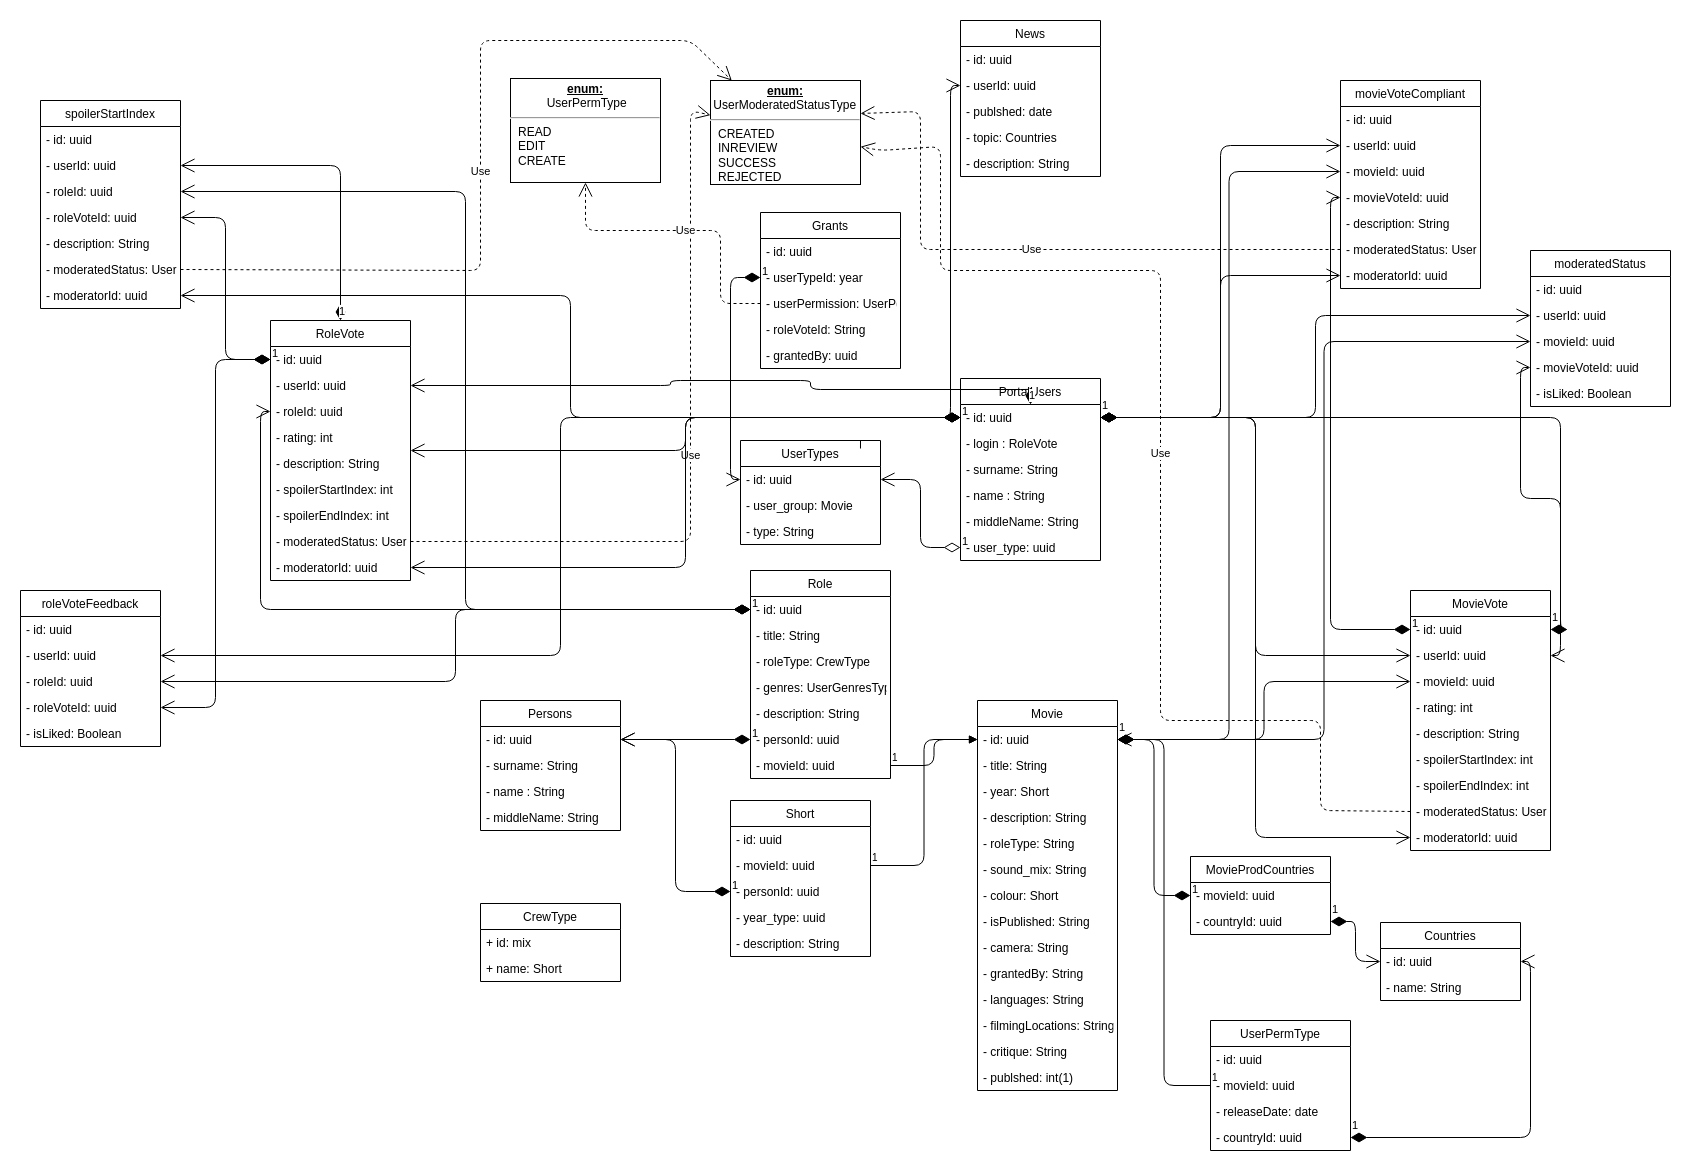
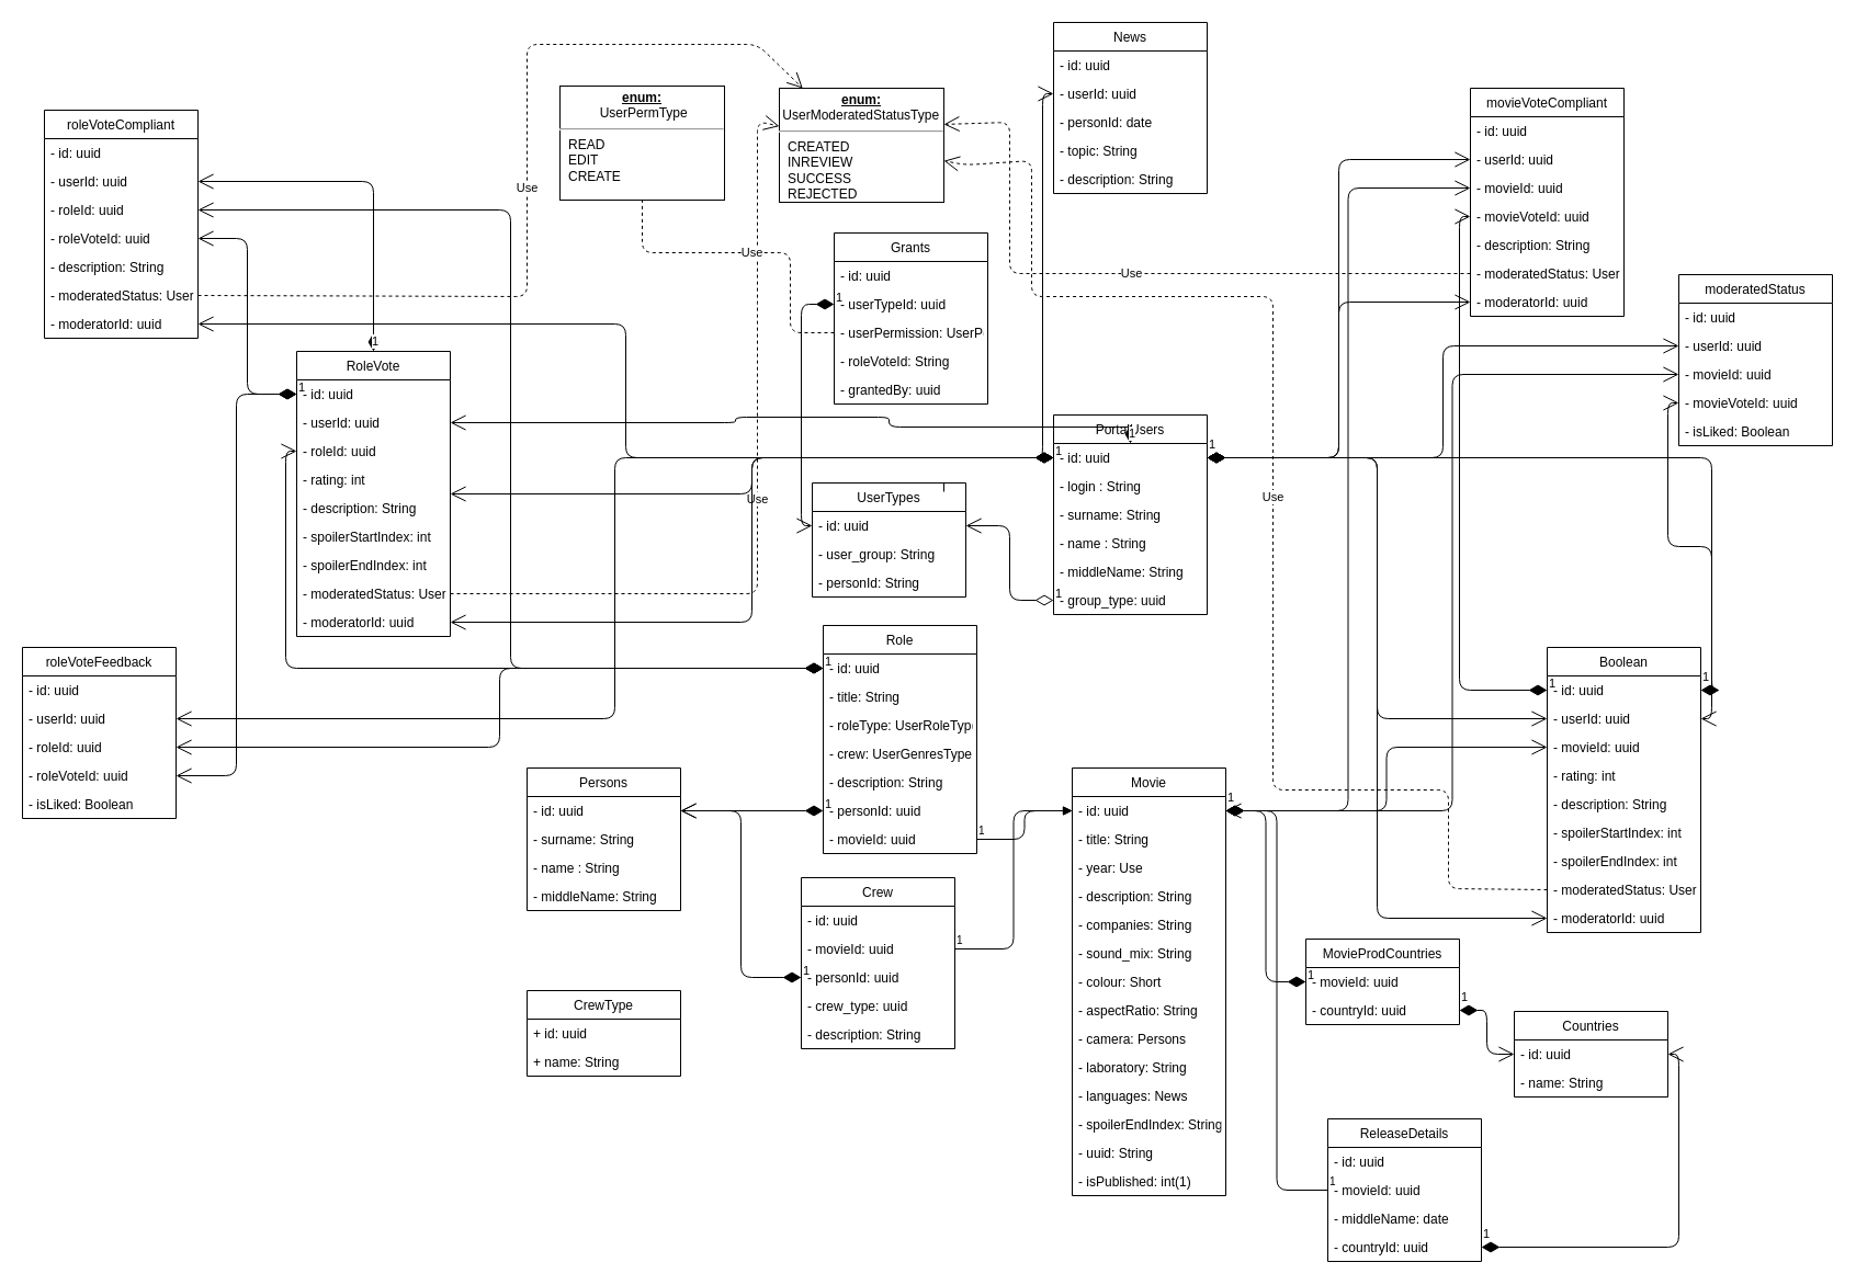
- <mxCell id="94" value="- publshed: date" style="text;strokeColor=none;fillColor=none;align=left;verticalAlign=top;spacingLeft=4;spacingRight=4;overflow=hidden;rotatable=0;points=[[0,0.5],[1,0.5]];portConstraint=eastwest;" vertex="1" parent="91"><mxGeometry y="78" width="140" height="26" as="geometry" /></mxCell>
+ <mxCell id="94" value="- personId: date" style="text;strokeColor=none;fillColor=none;align=left;verticalAlign=top;spacingLeft=4;spacingRight=4;overflow=hidden;rotatable=0;points=[[0,0.5],[1,0.5]];portConstraint=eastwest;" vertex="1" parent="91"><mxGeometry y="78" width="140" height="26" as="geometry" /></mxCell>
- <mxCell id="63" value="spoilerStartIndex" style="swimlane;fontStyle=0;childLayout=stackLayout;horizontal=1;startSize=26;fillColor=none;horizontalStack=0;resizeParent=1;resizeParentMax=0;resizeLast=0;collapsible=1;marginBottom=0;" vertex="1" parent="1"><mxGeometry x="40" y="100" width="140" height="208" as="geometry" /></mxCell>
+ <mxCell id="63" value="roleVoteCompliant" style="swimlane;fontStyle=0;childLayout=stackLayout;horizontal=1;startSize=26;fillColor=none;horizontalStack=0;resizeParent=1;resizeParentMax=0;resizeLast=0;collapsible=1;marginBottom=0;" vertex="1" parent="1"><mxGeometry x="40" y="100" width="140" height="208" as="geometry" /></mxCell>
- <mxCell id="95" value="- topic: Countries" style="text;strokeColor=none;fillColor=none;align=left;verticalAlign=top;spacingLeft=4;spacingRight=4;overflow=hidden;rotatable=0;points=[[0,0.5],[1,0.5]];portConstraint=eastwest;" vertex="1" parent="91"><mxGeometry y="104" width="140" height="26" as="geometry" /></mxCell>
+ <mxCell id="95" value="- topic: String" style="text;strokeColor=none;fillColor=none;align=left;verticalAlign=top;spacingLeft=4;spacingRight=4;overflow=hidden;rotatable=0;points=[[0,0.5],[1,0.5]];portConstraint=eastwest;" vertex="1" parent="91"><mxGeometry y="104" width="140" height="26" as="geometry" /></mxCell>
- <mxCell id="157" value="Use" style="endArrow=open;endSize=12;dashed=1;html=1;entryX=0.5;entryY=1;entryDx=0;entryDy=0;exitX=0;exitY=0.5;exitDx=0;exitDy=0;" edge="1" parent="1" source="88" target="112"><mxGeometry width="160" relative="1" as="geometry"><mxPoint x="600" y="303" as="sourcePoint" /><mxPoint x="600" y="303" as="targetPoint" /><Array as="points"><mxPoint x="720" y="303" /><mxPoint x="720" y="230" /><mxPoint x="585" y="230" /></Array></mxGeometry></mxCell>
+ <mxCell id="157" value="Use" style="endArrow=none;endSize=12;dashed=1;html=1;entryX=0.5;entryY=1;entryDx=0;entryDy=0;exitX=0;exitY=0.5;exitDx=0;exitDy=0;" edge="1" parent="1" source="88" target="112"><mxGeometry width="160" relative="1" as="geometry"><mxPoint x="600" y="303" as="sourcePoint" /><mxPoint x="600" y="303" as="targetPoint" /><Array as="points"><mxPoint x="720" y="303" /><mxPoint x="720" y="230" /><mxPoint x="585" y="230" /></Array></mxGeometry></mxCell>
- <mxCell id="87" value="- userTypeId: year" style="text;strokeColor=none;fillColor=none;align=left;verticalAlign=top;spacingLeft=4;spacingRight=4;overflow=hidden;rotatable=0;points=[[0,0.5],[1,0.5]];portConstraint=eastwest;" vertex="1" parent="85"><mxGeometry y="52" width="140" height="26" as="geometry" /></mxCell>
+ <mxCell id="87" value="- userTypeId: uuid" style="text;strokeColor=none;fillColor=none;align=left;verticalAlign=top;spacingLeft=4;spacingRight=4;overflow=hidden;rotatable=0;points=[[0,0.5],[1,0.5]];portConstraint=eastwest;" vertex="1" parent="85"><mxGeometry y="52" width="140" height="26" as="geometry" /></mxCell>
- <mxCell id="27" value="- login : RoleVote" style="text;strokeColor=none;fillColor=none;align=left;verticalAlign=top;spacingLeft=4;spacingRight=4;overflow=hidden;rotatable=0;points=[[0,0.5],[1,0.5]];portConstraint=eastwest;" vertex="1" parent="25"><mxGeometry y="52" width="140" height="26" as="geometry" /></mxCell>
+ <mxCell id="27" value="- login : String" style="text;strokeColor=none;fillColor=none;align=left;verticalAlign=top;spacingLeft=4;spacingRight=4;overflow=hidden;rotatable=0;points=[[0,0.5],[1,0.5]];portConstraint=eastwest;" vertex="1" parent="25"><mxGeometry y="52" width="140" height="26" as="geometry" /></mxCell>
- <mxCell id="34" value="- user_group: Movie" style="text;strokeColor=none;fillColor=none;align=left;verticalAlign=top;spacingLeft=4;spacingRight=4;overflow=hidden;rotatable=0;points=[[0,0.5],[1,0.5]];portConstraint=eastwest;" vertex="1" parent="32"><mxGeometry y="52" width="140" height="26" as="geometry" /></mxCell>
+ <mxCell id="34" value="- user_group: String" style="text;strokeColor=none;fillColor=none;align=left;verticalAlign=top;spacingLeft=4;spacingRight=4;overflow=hidden;rotatable=0;points=[[0,0.5],[1,0.5]];portConstraint=eastwest;" vertex="1" parent="32"><mxGeometry y="52" width="140" height="26" as="geometry" /></mxCell>
- <mxCell id="35" value="- type: String" style="text;strokeColor=none;fillColor=none;align=left;verticalAlign=top;spacingLeft=4;spacingRight=4;overflow=hidden;rotatable=0;points=[[0,0.5],[1,0.5]];portConstraint=eastwest;" vertex="1" parent="32"><mxGeometry y="78" width="140" height="26" as="geometry" /></mxCell>
+ <mxCell id="35" value="- personId: String" style="text;strokeColor=none;fillColor=none;align=left;verticalAlign=top;spacingLeft=4;spacingRight=4;overflow=hidden;rotatable=0;points=[[0,0.5],[1,0.5]];portConstraint=eastwest;" vertex="1" parent="32"><mxGeometry y="78" width="140" height="26" as="geometry" /></mxCell>
- <mxCell id="31" value="- user_type: uuid" style="text;strokeColor=none;fillColor=none;align=left;verticalAlign=top;spacingLeft=4;spacingRight=4;overflow=hidden;rotatable=0;points=[[0,0.5],[1,0.5]];portConstraint=eastwest;" vertex="1" parent="25"><mxGeometry y="156" width="140" height="26" as="geometry" /></mxCell>
+ <mxCell id="31" value="- group_type: uuid" style="text;strokeColor=none;fillColor=none;align=left;verticalAlign=top;spacingLeft=4;spacingRight=4;overflow=hidden;rotatable=0;points=[[0,0.5],[1,0.5]];portConstraint=eastwest;" vertex="1" parent="25"><mxGeometry y="156" width="140" height="26" as="geometry" /></mxCell>
- <mxCell id="47" value="MovieVote" style="swimlane;fontStyle=0;childLayout=stackLayout;horizontal=1;startSize=26;fillColor=none;horizontalStack=0;resizeParent=1;resizeParentMax=0;resizeLast=0;collapsible=1;marginBottom=0;" vertex="1" parent="1"><mxGeometry x="1410" y="590" width="140" height="260" as="geometry" /></mxCell>
+ <mxCell id="47" value="Boolean" style="swimlane;fontStyle=0;childLayout=stackLayout;horizontal=1;startSize=26;fillColor=none;horizontalStack=0;resizeParent=1;resizeParentMax=0;resizeLast=0;collapsible=1;marginBottom=0;" vertex="1" parent="1"><mxGeometry x="1410" y="590" width="140" height="260" as="geometry" /></mxCell>
- <mxCell id="20" value="- roleType: CrewType" style="text;strokeColor=none;fillColor=none;align=left;verticalAlign=top;spacingLeft=4;spacingRight=4;overflow=hidden;rotatable=0;points=[[0,0.5],[1,0.5]];portConstraint=eastwest;" parent="17" vertex="1"><mxGeometry y="78" width="140" height="26" as="geometry" /></mxCell>
+ <mxCell id="20" value="- roleType: UserRoleType" style="text;strokeColor=none;fillColor=none;align=left;verticalAlign=top;spacingLeft=4;spacingRight=4;overflow=hidden;rotatable=0;points=[[0,0.5],[1,0.5]];portConstraint=eastwest;" parent="17" vertex="1"><mxGeometry y="78" width="140" height="26" as="geometry" /></mxCell>
- <mxCell id="21" value="- genres: UserGenresType" style="text;strokeColor=none;fillColor=none;align=left;verticalAlign=top;spacingLeft=4;spacingRight=4;overflow=hidden;rotatable=0;points=[[0,0.5],[1,0.5]];portConstraint=eastwest;" parent="17" vertex="1"><mxGeometry y="104" width="140" height="26" as="geometry" /></mxCell>
+ <mxCell id="21" value="- crew: UserGenresType" style="text;strokeColor=none;fillColor=none;align=left;verticalAlign=top;spacingLeft=4;spacingRight=4;overflow=hidden;rotatable=0;points=[[0,0.5],[1,0.5]];portConstraint=eastwest;" parent="17" vertex="1"><mxGeometry y="104" width="140" height="26" as="geometry" /></mxCell>
- <mxCell id="5" value="- year: Short" style="text;strokeColor=none;fillColor=none;align=left;verticalAlign=top;spacingLeft=4;spacingRight=4;overflow=hidden;rotatable=0;points=[[0,0.5],[1,0.5]];portConstraint=eastwest;" parent="2" vertex="1"><mxGeometry y="78" width="140" height="26" as="geometry" /></mxCell>
+ <mxCell id="5" value="- year: Use" style="text;strokeColor=none;fillColor=none;align=left;verticalAlign=top;spacingLeft=4;spacingRight=4;overflow=hidden;rotatable=0;points=[[0,0.5],[1,0.5]];portConstraint=eastwest;" parent="2" vertex="1"><mxGeometry y="78" width="140" height="26" as="geometry" /></mxCell>
- <mxCell id="36" value="Short" style="swimlane;fontStyle=0;childLayout=stackLayout;horizontal=1;startSize=26;fillColor=none;horizontalStack=0;resizeParent=1;resizeParentMax=0;resizeLast=0;collapsible=1;marginBottom=0;" vertex="1" parent="1"><mxGeometry x="730" y="800" width="140" height="156" as="geometry" /></mxCell>
+ <mxCell id="36" value="Crew" style="swimlane;fontStyle=0;childLayout=stackLayout;horizontal=1;startSize=26;fillColor=none;horizontalStack=0;resizeParent=1;resizeParentMax=0;resizeLast=0;collapsible=1;marginBottom=0;" vertex="1" parent="1"><mxGeometry x="730" y="800" width="140" height="156" as="geometry" /></mxCell>
- <mxCell id="7" value="- roleType: String" style="text;strokeColor=none;fillColor=none;align=left;verticalAlign=top;spacingLeft=4;spacingRight=4;overflow=hidden;rotatable=0;points=[[0,0.5],[1,0.5]];portConstraint=eastwest;" parent="2" vertex="1"><mxGeometry y="130" width="140" height="26" as="geometry" /></mxCell>
+ <mxCell id="7" value="- companies: String" style="text;strokeColor=none;fillColor=none;align=left;verticalAlign=top;spacingLeft=4;spacingRight=4;overflow=hidden;rotatable=0;points=[[0,0.5],[1,0.5]];portConstraint=eastwest;" parent="2" vertex="1"><mxGeometry y="130" width="140" height="26" as="geometry" /></mxCell>
- <mxCell id="40" value="- year_type: uuid" style="text;strokeColor=none;fillColor=none;align=left;verticalAlign=top;spacingLeft=4;spacingRight=4;overflow=hidden;rotatable=0;points=[[0,0.5],[1,0.5]];portConstraint=eastwest;" vertex="1" parent="36"><mxGeometry y="104" width="140" height="26" as="geometry" /></mxCell>
+ <mxCell id="40" value="- crew_type: uuid" style="text;strokeColor=none;fillColor=none;align=left;verticalAlign=top;spacingLeft=4;spacingRight=4;overflow=hidden;rotatable=0;points=[[0,0.5],[1,0.5]];portConstraint=eastwest;" vertex="1" parent="36"><mxGeometry y="104" width="140" height="26" as="geometry" /></mxCell>
- <mxCell id="10" value="- isPublished: String" style="text;strokeColor=none;fillColor=none;align=left;verticalAlign=top;spacingLeft=4;spacingRight=4;overflow=hidden;rotatable=0;points=[[0,0.5],[1,0.5]];portConstraint=eastwest;" parent="2" vertex="1"><mxGeometry y="208" width="140" height="26" as="geometry" /></mxCell>
+ <mxCell id="10" value="- aspectRatio: String" style="text;strokeColor=none;fillColor=none;align=left;verticalAlign=top;spacingLeft=4;spacingRight=4;overflow=hidden;rotatable=0;points=[[0,0.5],[1,0.5]];portConstraint=eastwest;" parent="2" vertex="1"><mxGeometry y="208" width="140" height="26" as="geometry" /></mxCell>
- <mxCell id="144" value="+ id: mix" style="text;strokeColor=none;fillColor=none;align=left;verticalAlign=top;spacingLeft=4;spacingRight=4;overflow=hidden;rotatable=0;points=[[0,0.5],[1,0.5]];portConstraint=eastwest;" vertex="1" parent="143"><mxGeometry y="26" width="140" height="26" as="geometry" /></mxCell>
+ <mxCell id="144" value="+ id: uuid" style="text;strokeColor=none;fillColor=none;align=left;verticalAlign=top;spacingLeft=4;spacingRight=4;overflow=hidden;rotatable=0;points=[[0,0.5],[1,0.5]];portConstraint=eastwest;" vertex="1" parent="143"><mxGeometry y="26" width="140" height="26" as="geometry" /></mxCell>
- <mxCell id="11" value="- camera: String" style="text;strokeColor=none;fillColor=none;align=left;verticalAlign=top;spacingLeft=4;spacingRight=4;overflow=hidden;rotatable=0;points=[[0,0.5],[1,0.5]];portConstraint=eastwest;" parent="2" vertex="1"><mxGeometry y="234" width="140" height="26" as="geometry" /></mxCell>
+ <mxCell id="11" value="- camera: Persons" style="text;strokeColor=none;fillColor=none;align=left;verticalAlign=top;spacingLeft=4;spacingRight=4;overflow=hidden;rotatable=0;points=[[0,0.5],[1,0.5]];portConstraint=eastwest;" parent="2" vertex="1"><mxGeometry y="234" width="140" height="26" as="geometry" /></mxCell>
- <mxCell id="145" value="+ name: Short" style="text;strokeColor=none;fillColor=none;align=left;verticalAlign=top;spacingLeft=4;spacingRight=4;overflow=hidden;rotatable=0;points=[[0,0.5],[1,0.5]];portConstraint=eastwest;" vertex="1" parent="143"><mxGeometry y="52" width="140" height="26" as="geometry" /></mxCell>
+ <mxCell id="145" value="+ name: String" style="text;strokeColor=none;fillColor=none;align=left;verticalAlign=top;spacingLeft=4;spacingRight=4;overflow=hidden;rotatable=0;points=[[0,0.5],[1,0.5]];portConstraint=eastwest;" vertex="1" parent="143"><mxGeometry y="52" width="140" height="26" as="geometry" /></mxCell>
- <mxCell id="12" value="- grantedBy: String" style="text;strokeColor=none;fillColor=none;align=left;verticalAlign=top;spacingLeft=4;spacingRight=4;overflow=hidden;rotatable=0;points=[[0,0.5],[1,0.5]];portConstraint=eastwest;" parent="2" vertex="1"><mxGeometry y="260" width="140" height="26" as="geometry" /></mxCell>
+ <mxCell id="12" value="- laboratory: String" style="text;strokeColor=none;fillColor=none;align=left;verticalAlign=top;spacingLeft=4;spacingRight=4;overflow=hidden;rotatable=0;points=[[0,0.5],[1,0.5]];portConstraint=eastwest;" parent="2" vertex="1"><mxGeometry y="260" width="140" height="26" as="geometry" /></mxCell>
- <mxCell id="13" value="- languages: String" style="text;strokeColor=none;fillColor=none;align=left;verticalAlign=top;spacingLeft=4;spacingRight=4;overflow=hidden;rotatable=0;points=[[0,0.5],[1,0.5]];portConstraint=eastwest;" parent="2" vertex="1"><mxGeometry y="286" width="140" height="26" as="geometry" /></mxCell>
+ <mxCell id="13" value="- languages: News" style="text;strokeColor=none;fillColor=none;align=left;verticalAlign=top;spacingLeft=4;spacingRight=4;overflow=hidden;rotatable=0;points=[[0,0.5],[1,0.5]];portConstraint=eastwest;" parent="2" vertex="1"><mxGeometry y="286" width="140" height="26" as="geometry" /></mxCell>
- <mxCell id="14" value="- filmingLocations: String" style="text;strokeColor=none;fillColor=none;align=left;verticalAlign=top;spacingLeft=4;spacingRight=4;overflow=hidden;rotatable=0;points=[[0,0.5],[1,0.5]];portConstraint=eastwest;" parent="2" vertex="1"><mxGeometry y="312" width="140" height="26" as="geometry" /></mxCell>
+ <mxCell id="14" value="- spoilerEndIndex: String" style="text;strokeColor=none;fillColor=none;align=left;verticalAlign=top;spacingLeft=4;spacingRight=4;overflow=hidden;rotatable=0;points=[[0,0.5],[1,0.5]];portConstraint=eastwest;" parent="2" vertex="1"><mxGeometry y="312" width="140" height="26" as="geometry" /></mxCell>
- <mxCell id="97" value="UserPermType" style="swimlane;fontStyle=0;childLayout=stackLayout;horizontal=1;startSize=26;fillColor=none;horizontalStack=0;resizeParent=1;resizeParentMax=0;resizeLast=0;collapsible=1;marginBottom=0;" vertex="1" parent="1"><mxGeometry x="1210" y="1020" width="140" height="130" as="geometry" /></mxCell>
+ <mxCell id="97" value="ReleaseDetails" style="swimlane;fontStyle=0;childLayout=stackLayout;horizontal=1;startSize=26;fillColor=none;horizontalStack=0;resizeParent=1;resizeParentMax=0;resizeLast=0;collapsible=1;marginBottom=0;" vertex="1" parent="1"><mxGeometry x="1210" y="1020" width="140" height="130" as="geometry" /></mxCell>
- <mxCell id="15" value="- critique: String" style="text;strokeColor=none;fillColor=none;align=left;verticalAlign=top;spacingLeft=4;spacingRight=4;overflow=hidden;rotatable=0;points=[[0,0.5],[1,0.5]];portConstraint=eastwest;" parent="2" vertex="1"><mxGeometry y="338" width="140" height="26" as="geometry" /></mxCell>
+ <mxCell id="15" value="- uuid: String" style="text;strokeColor=none;fillColor=none;align=left;verticalAlign=top;spacingLeft=4;spacingRight=4;overflow=hidden;rotatable=0;points=[[0,0.5],[1,0.5]];portConstraint=eastwest;" parent="2" vertex="1"><mxGeometry y="338" width="140" height="26" as="geometry" /></mxCell>
- <mxCell id="16" value="- publshed: int(1)" style="text;strokeColor=none;fillColor=none;align=left;verticalAlign=top;spacingLeft=4;spacingRight=4;overflow=hidden;rotatable=0;points=[[0,0.5],[1,0.5]];portConstraint=eastwest;" parent="2" vertex="1"><mxGeometry y="364" width="140" height="26" as="geometry" /></mxCell>
+ <mxCell id="16" value="- isPublished: int(1)" style="text;strokeColor=none;fillColor=none;align=left;verticalAlign=top;spacingLeft=4;spacingRight=4;overflow=hidden;rotatable=0;points=[[0,0.5],[1,0.5]];portConstraint=eastwest;" parent="2" vertex="1"><mxGeometry y="364" width="140" height="26" as="geometry" /></mxCell>
- <mxCell id="100" value="- releaseDate: date" style="text;strokeColor=none;fillColor=none;align=left;verticalAlign=top;spacingLeft=4;spacingRight=4;overflow=hidden;rotatable=0;points=[[0,0.5],[1,0.5]];portConstraint=eastwest;" vertex="1" parent="97"><mxGeometry y="78" width="140" height="26" as="geometry" /></mxCell>
+ <mxCell id="100" value="- middleName: date" style="text;strokeColor=none;fillColor=none;align=left;verticalAlign=top;spacingLeft=4;spacingRight=4;overflow=hidden;rotatable=0;points=[[0,0.5],[1,0.5]];portConstraint=eastwest;" vertex="1" parent="97"><mxGeometry y="78" width="140" height="26" as="geometry" /></mxCell>
